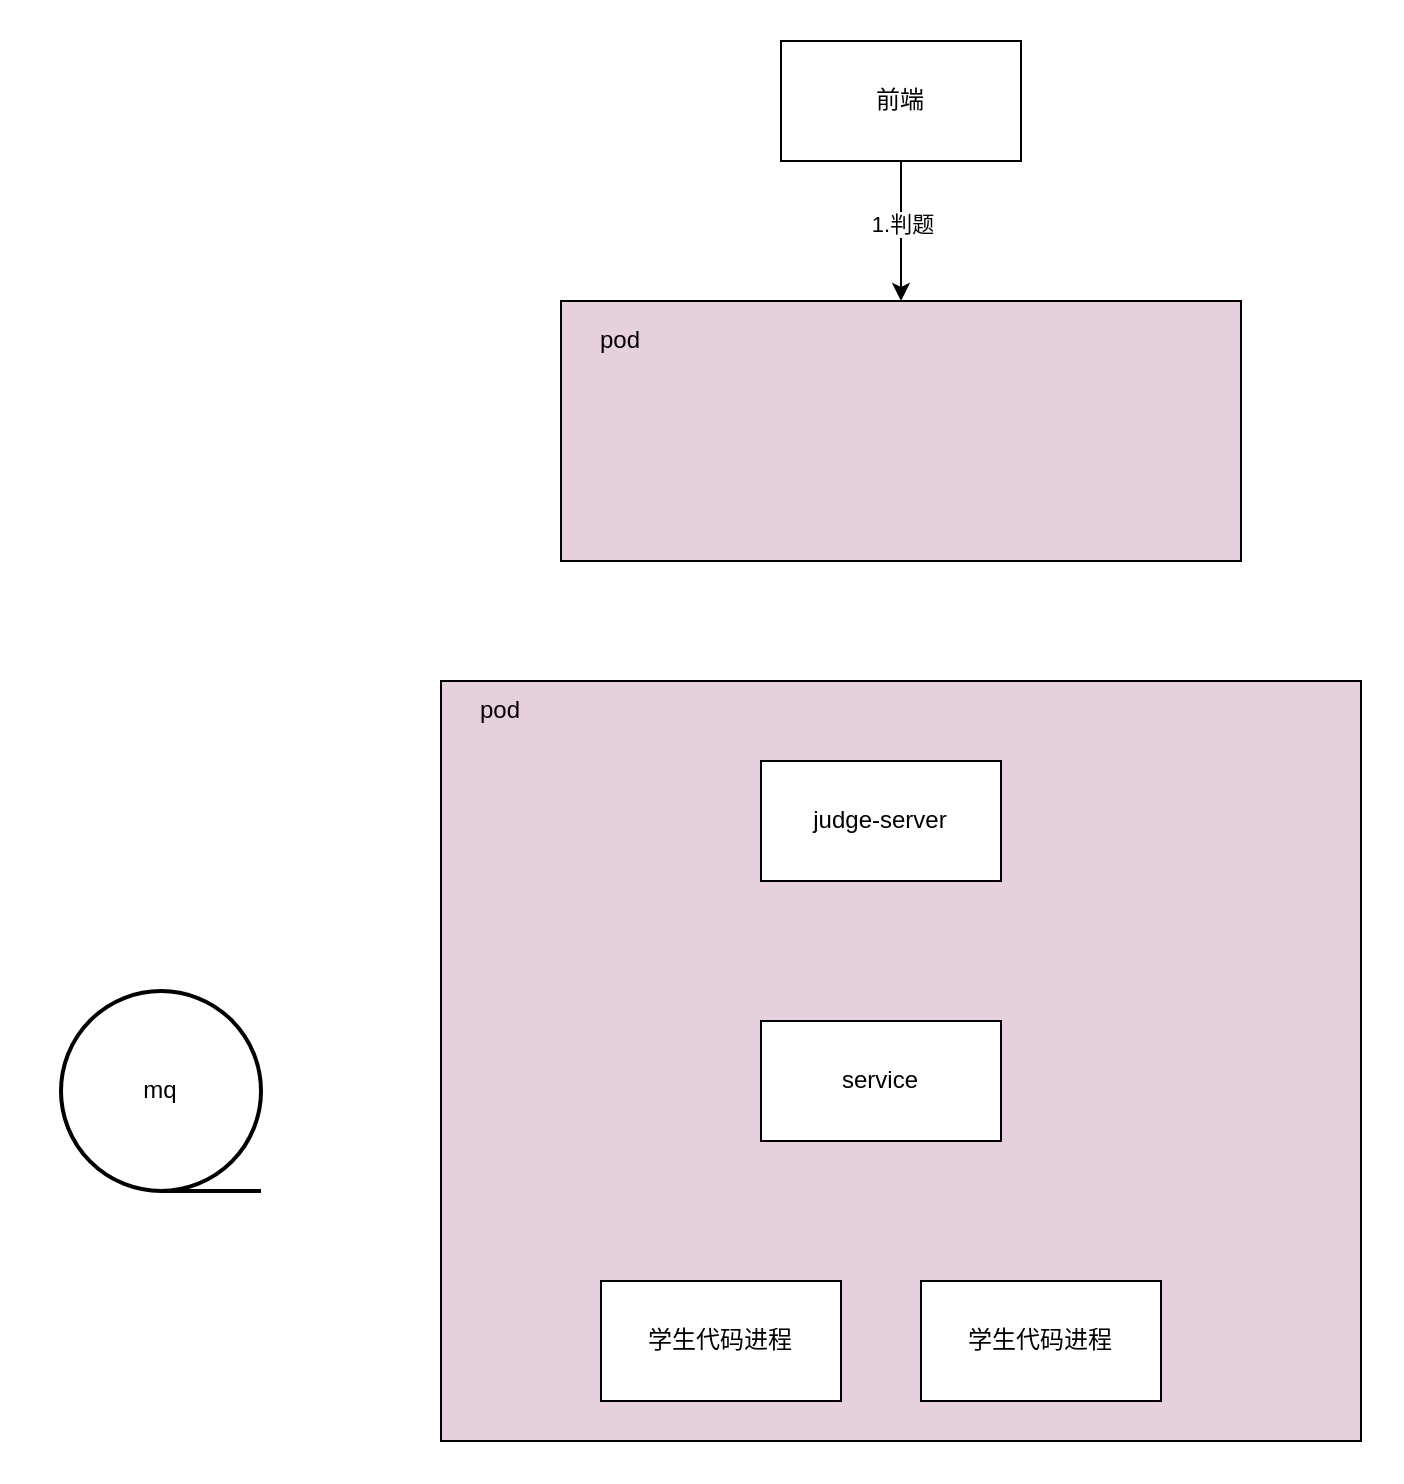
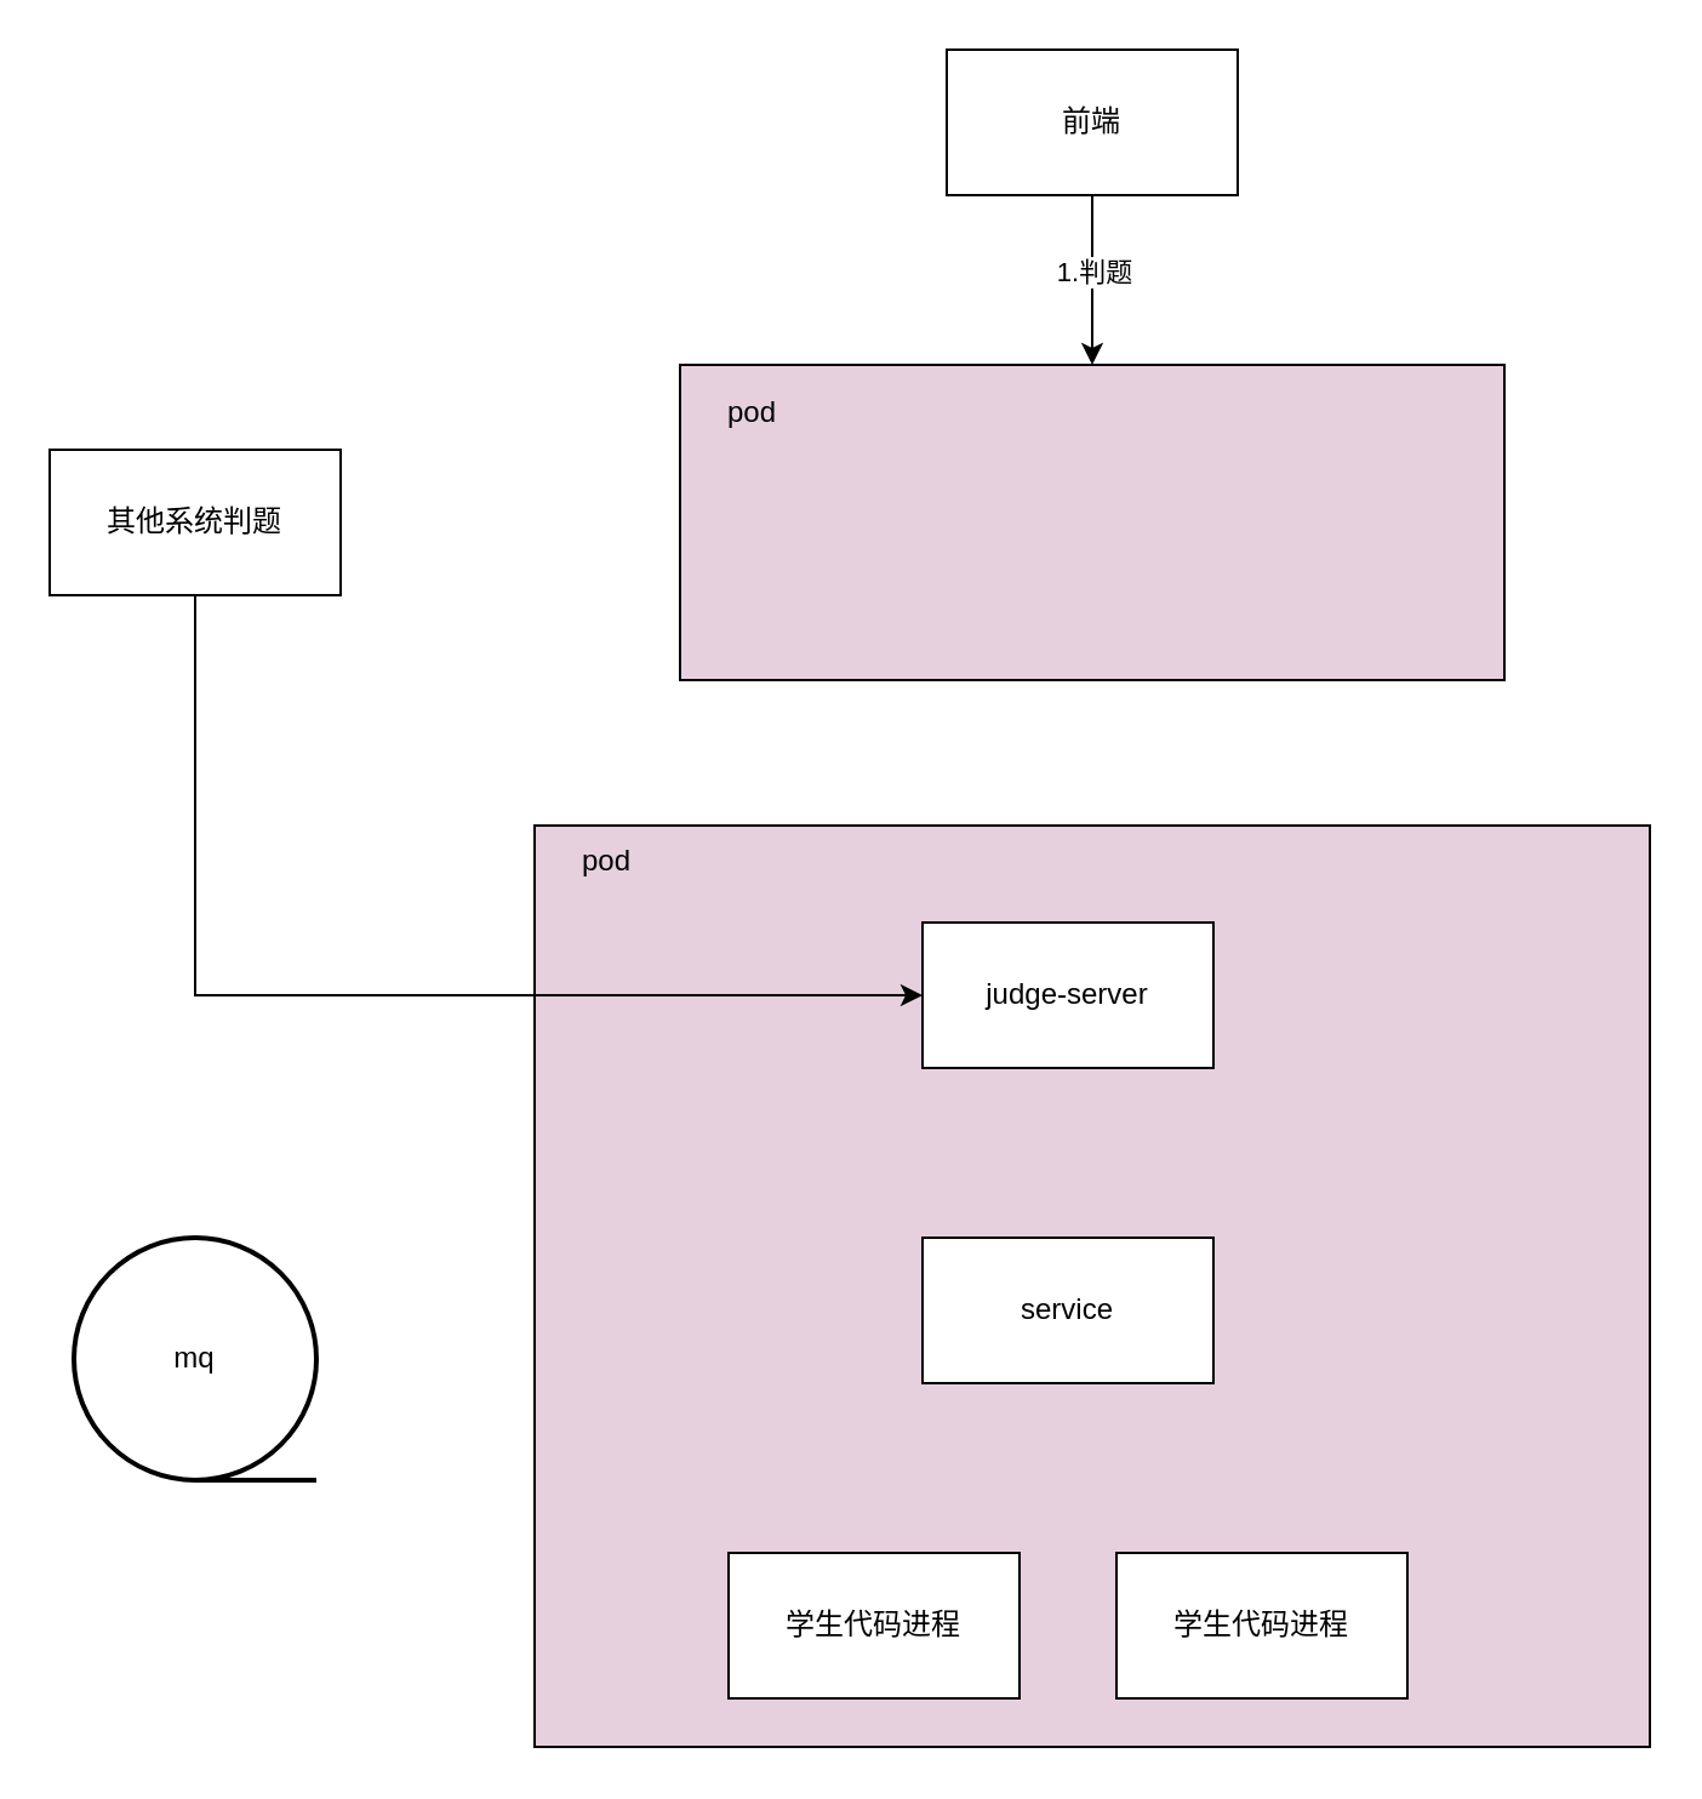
+ <mxCell id="11" value="其他系统判题" style="rounded=0;whiteSpace=wrap;html=1;" vertex="1" parent="1"><mxGeometry x="20" y="185" width="120" height="60" as="geometry" /></mxCell>
+ <mxCell id="10" style="edgeStyle=orthogonalEdgeStyle;rounded=0;orthogonalLoop=1;jettySize=auto;html=1;exitX=0.5;exitY=1;exitDx=0;exitDy=0;entryX=0;entryY=0.5;entryDx=0;entryDy=0;" edge="1" parent="1" source="11" target="6"><mxGeometry relative="1" as="geometry" /></mxCell>
- <mxCell id="13" value="mq" style="strokeWidth=2;html=1;shape=mxgraph.flowchart.sequential_data;whiteSpace=wrap;" vertex="1" parent="1"><mxGeometry x="30" y="495" width="100" height="100" as="geometry" /></mxCell>
+ <mxCell id="13" value="mq" style="strokeWidth=2;html=1;shape=mxgraph.flowchart.sequential_data;whiteSpace=wrap;" vertex="1" parent="1"><mxGeometry x="30" y="510" width="100" height="100" as="geometry" /></mxCell>
